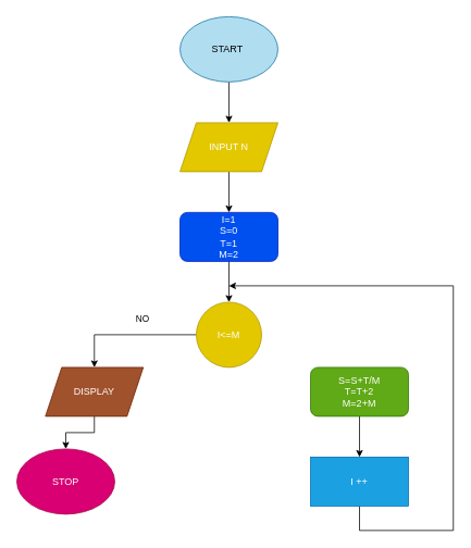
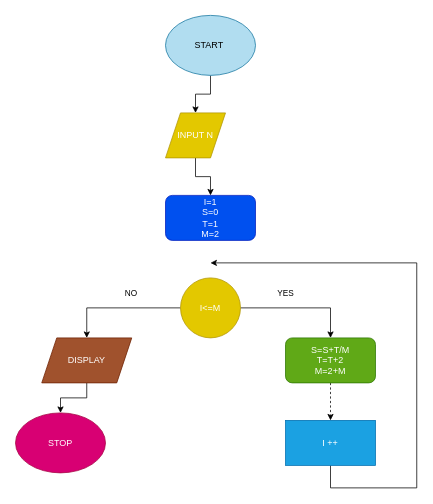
- <mxCell id="15" value="INPUT N" style="shape=parallelogram;perimeter=parallelogramPerimeter;whiteSpace=wrap;html=1;fixedSize=1;fillColor=#e3c800;strokeColor=#B09500;fontColor=#ffffff;" parent="1" vertex="1"><mxGeometry x="220" y="150" width="120" height="60" as="geometry" /></mxCell>
+ <mxCell id="15" value="INPUT N" style="shape=parallelogram;perimeter=parallelogramPerimeter;whiteSpace=wrap;html=1;fixedSize=1;fillColor=#e3c800;strokeColor=#B09500;fontColor=#ffffff;" parent="1" vertex="1"><mxGeometry x="220" y="150" width="80" height="60" as="geometry" /></mxCell>
- <mxCell id="11" style="edgeStyle=orthogonalEdgeStyle;rounded=0;orthogonalLoop=1;jettySize=auto;html=1;" parent="1" source="12" target="10" edge="1"><mxGeometry relative="1" as="geometry" /></mxCell>
+ <mxCell id="9" value="YES" style="edgeStyle=orthogonalEdgeStyle;rounded=0;orthogonalLoop=1;jettySize=auto;html=1;entryX=0.5;entryY=0;entryDx=0;entryDy=0;" parent="1" source="10" target="7" edge="1"><mxGeometry x="-0.25" y="20" relative="1" as="geometry"><mxPoint as="offset" /></mxGeometry></mxCell>
- <mxCell id="6" style="edgeStyle=orthogonalEdgeStyle;rounded=0;orthogonalLoop=1;jettySize=auto;html=1;entryX=0.5;entryY=0;entryDx=0;entryDy=0;" parent="1" source="7" target="17" edge="1"><mxGeometry relative="1" as="geometry" /></mxCell>
+ <mxCell id="6" style="edgeStyle=orthogonalEdgeStyle;rounded=0;orthogonalLoop=1;jettySize=auto;html=1;entryX=0.5;entryY=0;entryDx=0;entryDy=0;dashed=1;" parent="1" source="7" target="17" edge="1"><mxGeometry relative="1" as="geometry" /></mxCell>
